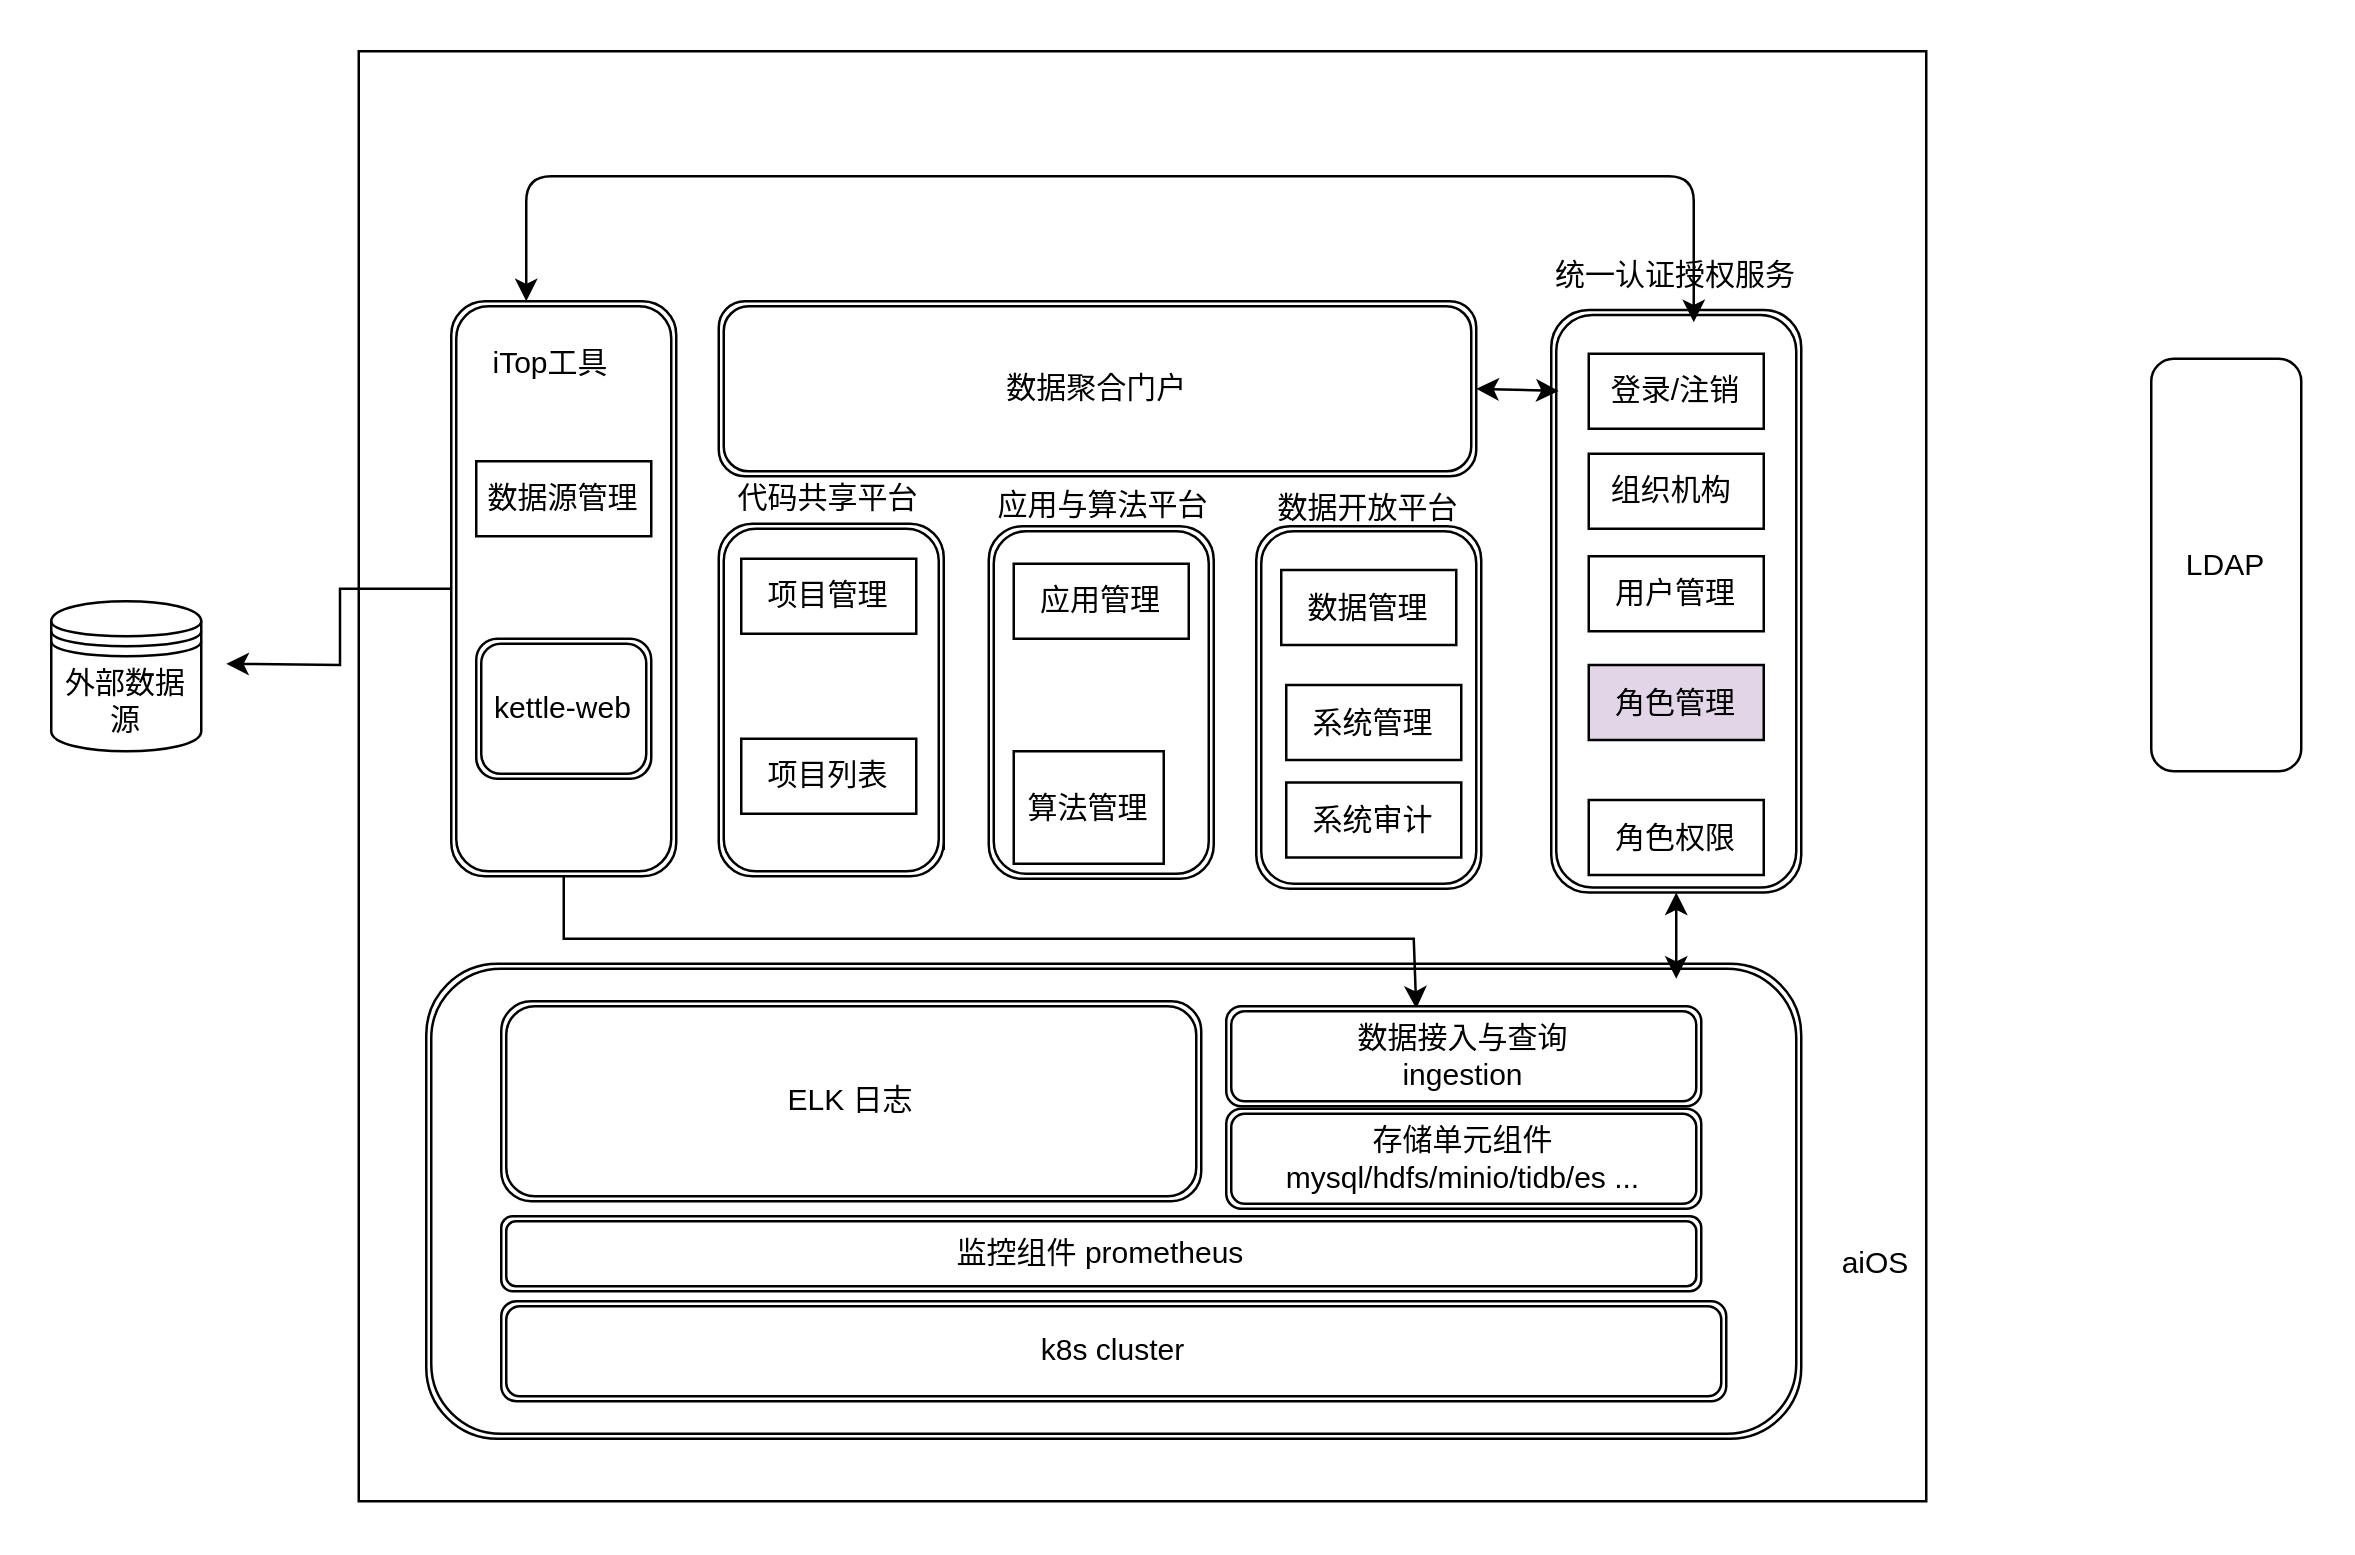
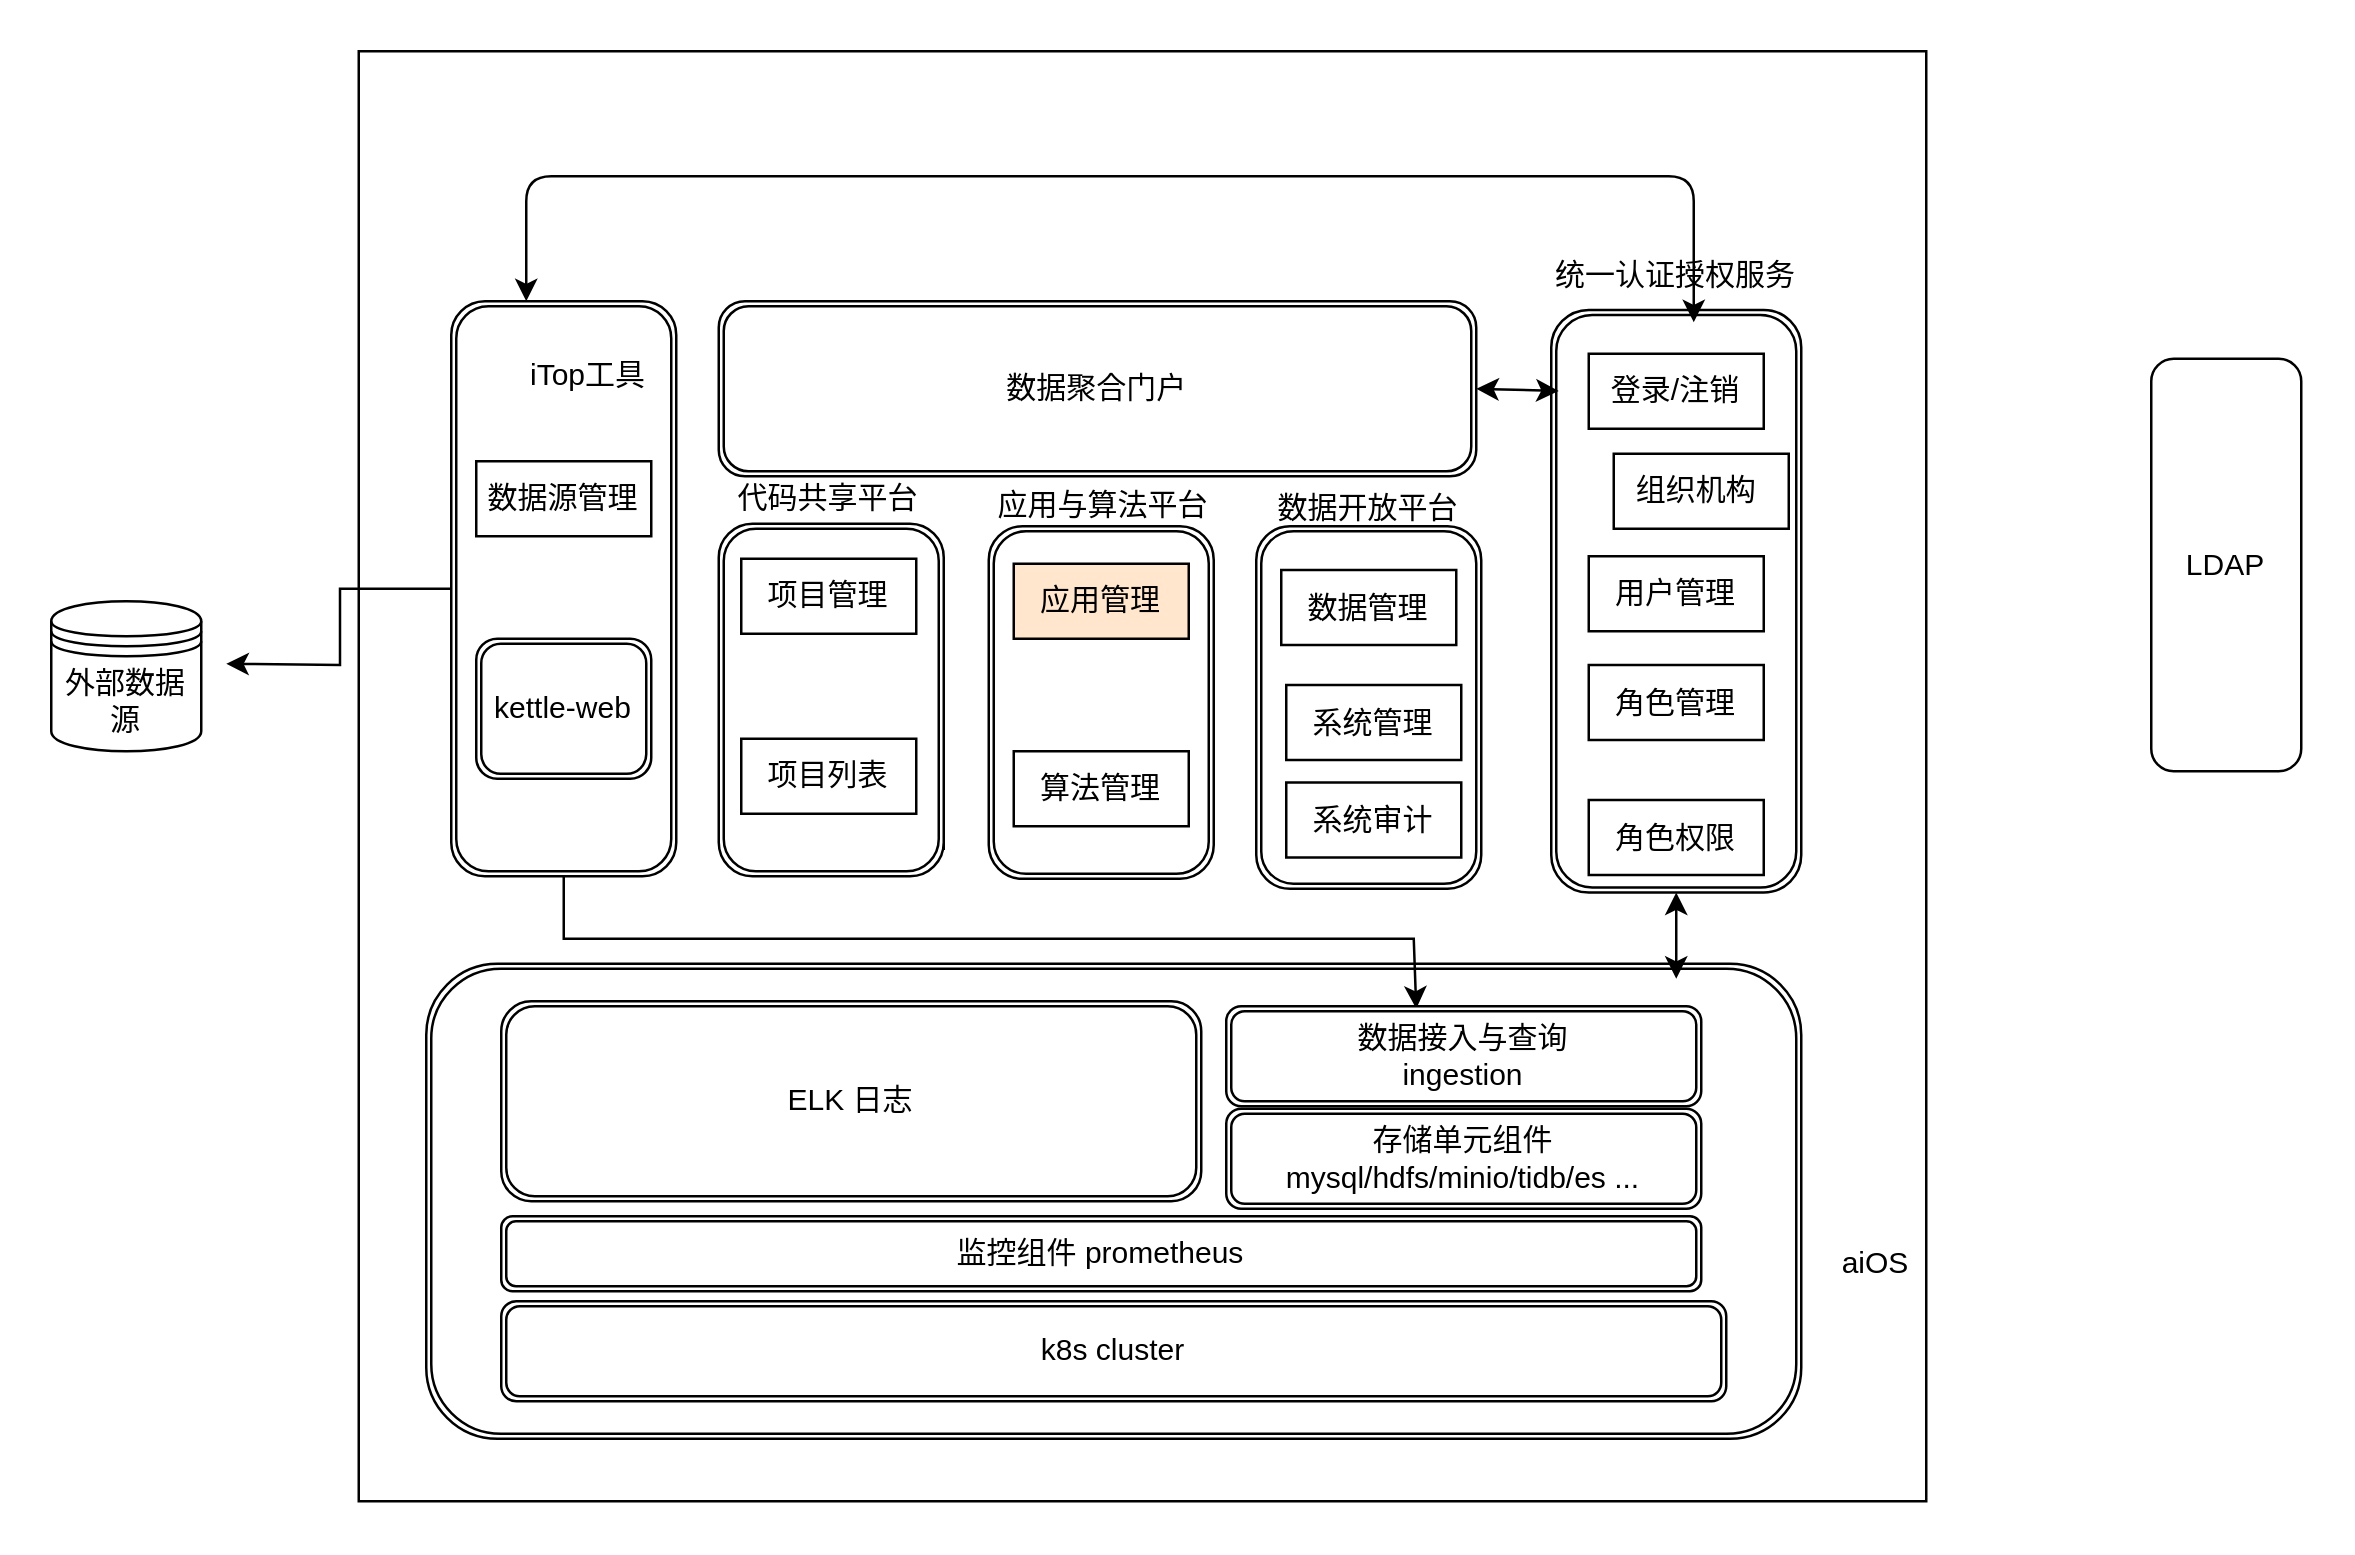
- <mxCell id="17" value="iTop工具" style="text;html=1;strokeColor=none;fillColor=none;align=center;verticalAlign=middle;whiteSpace=wrap;rounded=0;" parent="1" vertex="1"><mxGeometry x="195" y="135" width="50" height="20" as="geometry" /></mxCell>
+ <mxCell id="17" value="iTop工具" style="text;html=1;strokeColor=none;fillColor=none;align=center;verticalAlign=middle;whiteSpace=wrap;rounded=0;" parent="1" vertex="1"><mxGeometry x="210" y="140" width="50" height="20" as="geometry" /></mxCell>
- <mxCell id="26" value="组织机构&amp;nbsp;" style="rounded=0;whiteSpace=wrap;html=1;" parent="1" vertex="1"><mxGeometry x="635" y="181" width="70" height="30" as="geometry" /></mxCell>
+ <mxCell id="26" value="组织机构&amp;nbsp;" style="rounded=0;whiteSpace=wrap;html=1;" parent="1" vertex="1"><mxGeometry x="645" y="181" width="70" height="30" as="geometry" /></mxCell>
- <mxCell id="24" value="应用管理" style="rounded=0;whiteSpace=wrap;html=1;" parent="1" vertex="1"><mxGeometry x="405" y="225" width="70" height="30" as="geometry" /></mxCell>
+ <mxCell id="24" value="应用管理" style="rounded=0;whiteSpace=wrap;html=1;fillColor=#ffe6cc;" parent="1" vertex="1"><mxGeometry x="405" y="225" width="70" height="30" as="geometry" /></mxCell>
- <mxCell id="27" value="角色管理" style="rounded=0;whiteSpace=wrap;html=1;fillColor=#e1d5e7;" parent="1" vertex="1"><mxGeometry x="635" y="265.5" width="70" height="30" as="geometry" /></mxCell>
+ <mxCell id="27" value="角色管理" style="rounded=0;whiteSpace=wrap;html=1;" parent="1" vertex="1"><mxGeometry x="635" y="265.5" width="70" height="30" as="geometry" /></mxCell>
- <mxCell id="23" value="算法管理" style="rounded=0;whiteSpace=wrap;html=1;" parent="1" vertex="1"><mxGeometry x="405" y="300" width="60" height="45" as="geometry" /></mxCell>
+ <mxCell id="23" value="算法管理" style="rounded=0;whiteSpace=wrap;html=1;" parent="1" vertex="1"><mxGeometry x="405" y="300" width="70" height="30" as="geometry" /></mxCell>
